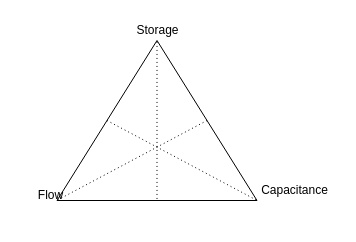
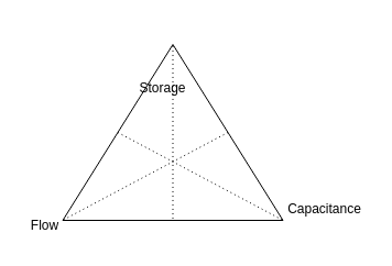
- <mxCell id="3" value="Storage" style="text;html=1;align=center;verticalAlign=middle;resizable=0;points=[];autosize=1;" vertex="1" parent="1"><mxGeometry x="126.5" y="20" width="60" height="20" as="geometry" /></mxCell>
+ <mxCell id="3" value="Storage" style="text;html=1;align=center;verticalAlign=middle;resizable=0;points=[];autosize=1;" vertex="1" parent="1"><mxGeometry x="116.5" y="70" width="60" height="20" as="geometry" /></mxCell>
- <mxCell id="4" value="Flow" style="text;html=1;align=center;verticalAlign=middle;resizable=0;points=[];autosize=1;" vertex="1" parent="1"><mxGeometry x="30" y="184.5" width="40" height="20" as="geometry" /></mxCell>
+ <mxCell id="4" value="Flow" style="text;html=1;align=center;verticalAlign=middle;resizable=0;points=[];autosize=1;" vertex="1" parent="1"><mxGeometry y="194.5" width="40" height="20" as="geometry" x="20" /></mxCell>
